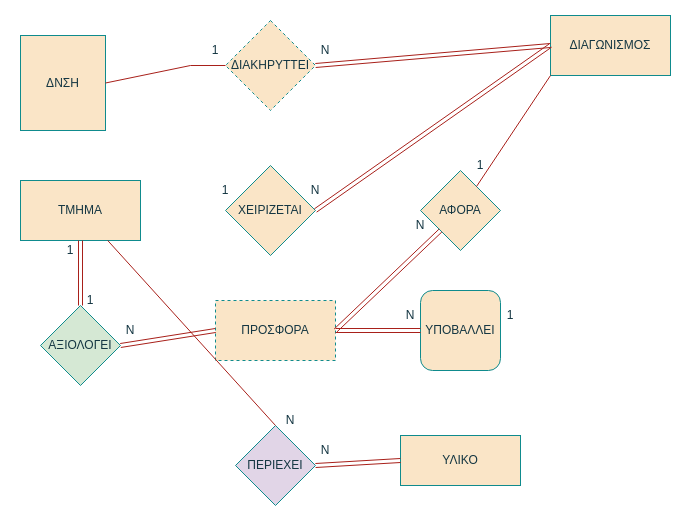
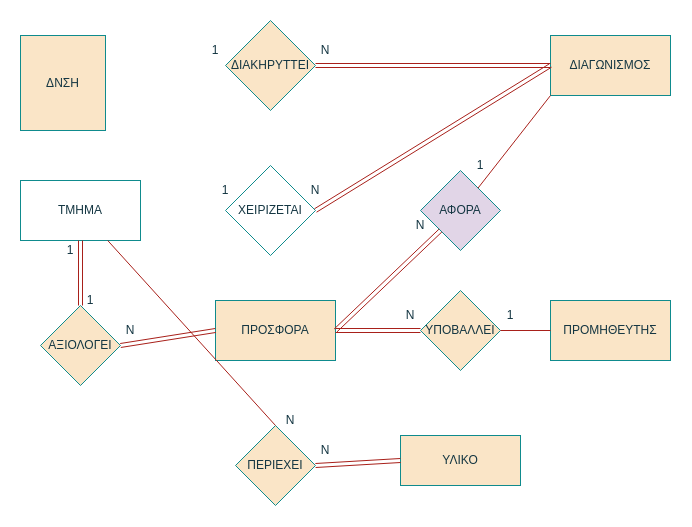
- <mxCell id="3" value="ΔΙΑΓΩΝΙΣΜΟΣ" style="rounded=0;whiteSpace=wrap;html=1;labelBackgroundColor=none;fillColor=#FAE5C7;strokeColor=#0F8B8D;fontColor=#143642;" parent="1" vertex="1"><mxGeometry x="550" y="15" width="120" height="60" as="geometry" /></mxCell>
+ <mxCell id="3" value="ΔΙΑΓΩΝΙΣΜΟΣ" style="rounded=0;whiteSpace=wrap;html=1;labelBackgroundColor=none;fillColor=#FAE5C7;strokeColor=#0F8B8D;fontColor=#143642;" parent="1" vertex="1"><mxGeometry x="550" y="35" width="120" height="60" as="geometry" /></mxCell>
- <mxCell id="8" value="ΔΙΑΚΗΡΥΤΤΕΙ" style="rhombus;whiteSpace=wrap;html=1;rounded=0;labelBackgroundColor=none;fillColor=#FAE5C7;strokeColor=#0F8B8D;fontColor=#143642;dashed=1;" parent="1" vertex="1"><mxGeometry x="225" y="20" width="90" height="90" as="geometry" /></mxCell>
+ <mxCell id="8" value="ΔΙΑΚΗΡΥΤΤΕΙ" style="rhombus;whiteSpace=wrap;html=1;rounded=0;labelBackgroundColor=none;fillColor=#FAE5C7;strokeColor=#0F8B8D;fontColor=#143642;" parent="1" vertex="1"><mxGeometry x="225" y="20" width="90" height="90" as="geometry" /></mxCell>
- <mxCell id="10" value="" style="endArrow=none;html=1;rounded=0;exitX=1;exitY=0.5;exitDx=0;exitDy=0;entryX=0;entryY=0.5;entryDx=0;entryDy=0;labelBackgroundColor=none;strokeColor=#A8201A;fontColor=default;" parent="1" source="2" target="8" edge="1"><mxGeometry width="50" height="50" relative="1" as="geometry"><mxPoint x="290" y="315" as="sourcePoint" /><mxPoint x="340" y="265" as="targetPoint" /><Array as="points"><mxPoint x="190" y="65" /></Array></mxGeometry></mxCell>
- <mxCell id="6" value="ΤΜΗΜΑ" style="rounded=0;whiteSpace=wrap;html=1;labelBackgroundColor=none;fillColor=#FAE5C7;strokeColor=#0F8B8D;fontColor=#143642;" parent="1" vertex="1"><mxGeometry x="20" y="180" width="120" height="60" as="geometry" /></mxCell>
+ <mxCell id="6" value="ΤΜΗΜΑ" style="rounded=0;whiteSpace=wrap;html=1;labelBackgroundColor=none;fillColor=#ffffff;strokeColor=#0F8B8D;fontColor=#143642;" parent="1" vertex="1"><mxGeometry x="20" y="180" width="120" height="60" as="geometry" /></mxCell>
- <mxCell id="13" value="ΧΕΙΡΙΖΕΤΑΙ" style="rhombus;whiteSpace=wrap;html=1;rounded=0;labelBackgroundColor=none;fillColor=#FAE5C7;strokeColor=#0F8B8D;fontColor=#143642;" parent="1" vertex="1"><mxGeometry x="225" y="165" width="90" height="90" as="geometry" /></mxCell>
+ <mxCell id="13" value="ΧΕΙΡΙΖΕΤΑΙ" style="rhombus;whiteSpace=wrap;html=1;rounded=0;labelBackgroundColor=none;fillColor=#ffffff;strokeColor=#0F8B8D;fontColor=#143642;" parent="1" vertex="1"><mxGeometry x="225" y="165" width="90" height="90" as="geometry" /></mxCell>
- <mxCell id="17" value="ΑΦΟΡΑ" style="rhombus;whiteSpace=wrap;html=1;rounded=0;labelBackgroundColor=none;fillColor=#FAE5C7;strokeColor=#0F8B8D;fontColor=#143642;" parent="1" vertex="1"><mxGeometry x="420" y="170" width="80" height="80" as="geometry" /></mxCell>
+ <mxCell id="17" value="ΑΦΟΡΑ" style="rhombus;whiteSpace=wrap;html=1;rounded=0;labelBackgroundColor=none;fillColor=#e1d5e7;strokeColor=#0F8B8D;fontColor=#143642;" parent="1" vertex="1"><mxGeometry x="420" y="170" width="80" height="80" as="geometry" /></mxCell>
- <mxCell id="4" value="ΠΡΟΣΦΟΡΑ" style="rounded=0;whiteSpace=wrap;html=1;labelBackgroundColor=none;fillColor=#FAE5C7;strokeColor=#0F8B8D;fontColor=#143642;dashed=1;" parent="1" vertex="1"><mxGeometry x="215" y="300" width="120" height="60" as="geometry" /></mxCell>
+ <mxCell id="4" value="ΠΡΟΣΦΟΡΑ" style="rounded=0;whiteSpace=wrap;html=1;labelBackgroundColor=none;fillColor=#FAE5C7;strokeColor=#0F8B8D;fontColor=#143642;" parent="1" vertex="1"><mxGeometry x="215" y="300" width="120" height="60" as="geometry" /></mxCell>
- <mxCell id="30" value="ΥΠΟΒΑΛΛΕΙ" style="whiteSpace=wrap;html=1;labelBackgroundColor=none;fillColor=#FAE5C7;strokeColor=#0F8B8D;fontColor=#143642;rounded=1;" parent="1" vertex="1"><mxGeometry x="420" y="290" width="80" height="80" as="geometry" /></mxCell>
+ <mxCell id="30" value="ΥΠΟΒΑΛΛΕΙ" style="rhombus;whiteSpace=wrap;html=1;rounded=0;labelBackgroundColor=none;fillColor=#FAE5C7;strokeColor=#0F8B8D;fontColor=#143642;" parent="1" vertex="1"><mxGeometry x="420" y="290" width="80" height="80" as="geometry" /></mxCell>
+ <mxCell id="31" value="" style="endArrow=none;html=1;rounded=0;entryX=0;entryY=0.5;entryDx=0;entryDy=0;exitX=1;exitY=0.5;exitDx=0;exitDy=0;labelBackgroundColor=none;strokeColor=#A8201A;fontColor=default;" parent="1" source="30" target="5" edge="1"><mxGeometry width="50" height="50" relative="1" as="geometry"><mxPoint x="290" y="315" as="sourcePoint" /><mxPoint x="340" y="265" as="targetPoint" /></mxGeometry></mxCell>
+ <mxCell id="5" value="ΠΡΟΜΗΘΕΥΤΗΣ" style="rounded=0;whiteSpace=wrap;html=1;labelBackgroundColor=none;fillColor=#FAE5C7;strokeColor=#0F8B8D;fontColor=#143642;" parent="1" vertex="1"><mxGeometry x="550" y="300" width="120" height="60" as="geometry" /></mxCell>
- <mxCell id="22" value="ΑΞΙΟΛΟΓΕΙ" style="rhombus;whiteSpace=wrap;html=1;rounded=0;labelBackgroundColor=none;fillColor=#d5e8d4;strokeColor=#0F8B8D;fontColor=#143642;" parent="1" vertex="1"><mxGeometry x="40" y="305" width="80" height="80" as="geometry" /></mxCell>
+ <mxCell id="22" value="ΑΞΙΟΛΟΓΕΙ" style="rhombus;whiteSpace=wrap;html=1;rounded=0;labelBackgroundColor=none;fillColor=#FAE5C7;strokeColor=#0F8B8D;fontColor=#143642;" parent="1" vertex="1"><mxGeometry x="40" y="305" width="80" height="80" as="geometry" /></mxCell>
- <mxCell id="27" value="ΠΕΡΙΕΧΕΙ" style="rhombus;whiteSpace=wrap;html=1;rounded=0;labelBackgroundColor=none;fillColor=#e1d5e7;strokeColor=#0F8B8D;fontColor=#143642;" parent="1" vertex="1"><mxGeometry x="235" y="425" width="80" height="80" as="geometry" /></mxCell>
+ <mxCell id="27" value="ΠΕΡΙΕΧΕΙ" style="rhombus;whiteSpace=wrap;html=1;rounded=0;labelBackgroundColor=none;fillColor=#FAE5C7;strokeColor=#0F8B8D;fontColor=#143642;" parent="1" vertex="1"><mxGeometry x="235" y="425" width="80" height="80" as="geometry" /></mxCell>
